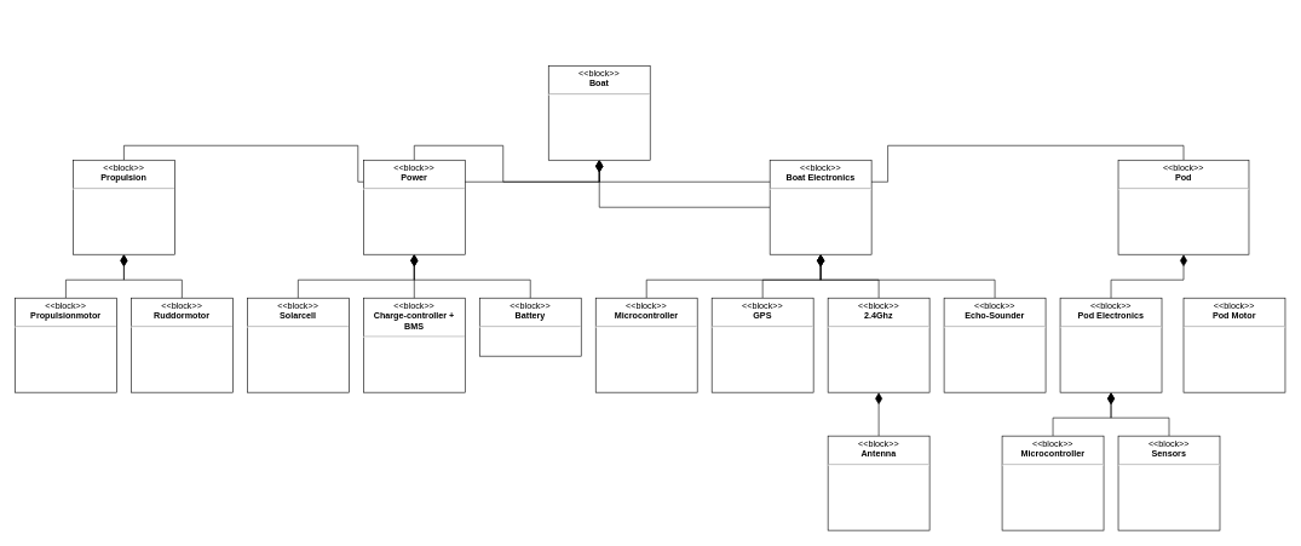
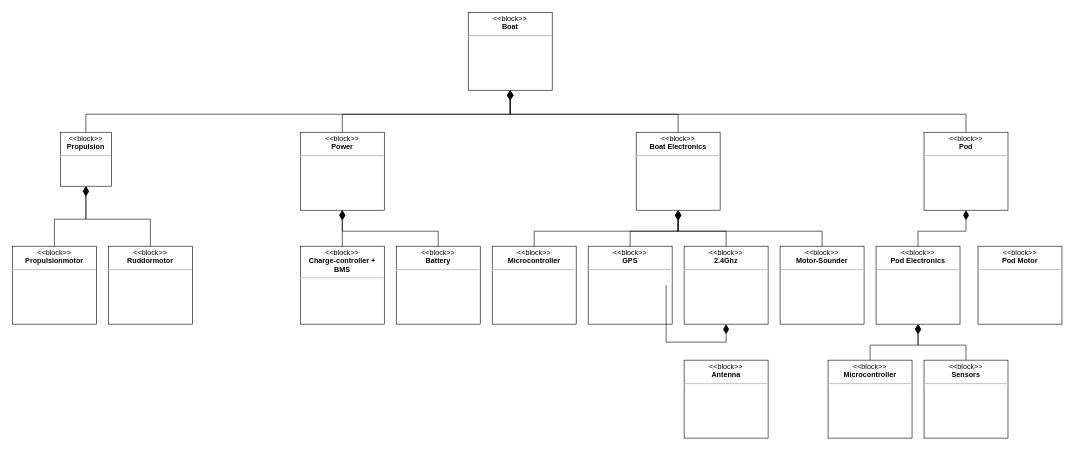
- <mxCell id="6" value="&lt;p style=&quot;margin: 0px ; margin-top: 4px ; text-align: center&quot;&gt;&amp;lt;&amp;lt;block&amp;gt;&amp;gt;&lt;br&gt;&lt;b&gt;Boat&lt;/b&gt;&lt;/p&gt;&lt;hr&gt;&lt;p style=&quot;margin: 0px ; margin-left: 8px ; text-align: center&quot;&gt;&lt;br&gt;&lt;/p&gt;" style="shape=rect;html=1;overflow=fill;whiteSpace=wrap;" parent="1" vertex="1"><mxGeometry x="755" y="90" width="140" height="130" as="geometry" /></mxCell>
+ <mxCell id="6" value="&lt;p style=&quot;margin: 0px ; margin-top: 4px ; text-align: center&quot;&gt;&amp;lt;&amp;lt;block&amp;gt;&amp;gt;&lt;br&gt;&lt;b&gt;Boat&lt;/b&gt;&lt;/p&gt;&lt;hr&gt;&lt;p style=&quot;margin: 0px ; margin-left: 8px ; text-align: center&quot;&gt;&lt;br&gt;&lt;/p&gt;" style="shape=rect;html=1;overflow=fill;whiteSpace=wrap;" parent="1" vertex="1"><mxGeometry x="780" y="20" width="140" height="130" as="geometry" /></mxCell>
- <mxCell id="9" value="&lt;p style=&quot;margin: 0px ; margin-top: 4px ; text-align: center&quot;&gt;&amp;lt;&amp;lt;block&amp;gt;&amp;gt;&lt;br&gt;&lt;b&gt;Propulsion&lt;/b&gt;&lt;/p&gt;&lt;hr&gt;&lt;p style=&quot;margin: 0px ; margin-left: 8px ; text-align: center&quot;&gt;&lt;br&gt;&lt;/p&gt;" style="shape=rect;html=1;overflow=fill;whiteSpace=wrap;" parent="1" vertex="1"><mxGeometry x="100" y="220" width="140" height="130" as="geometry" /></mxCell>
+ <mxCell id="9" value="&lt;p style=&quot;margin: 0px ; margin-top: 4px ; text-align: center&quot;&gt;&amp;lt;&amp;lt;block&amp;gt;&amp;gt;&lt;br&gt;&lt;b&gt;Propulsion&lt;/b&gt;&lt;/p&gt;&lt;hr&gt;&lt;p style=&quot;margin: 0px ; margin-left: 8px ; text-align: center&quot;&gt;&lt;br&gt;&lt;/p&gt;" style="shape=rect;html=1;overflow=fill;whiteSpace=wrap;" parent="1" vertex="1"><mxGeometry x="100" y="220" width="85" height="90" as="geometry" /></mxCell>
- <mxCell id="35" value="&lt;p style=&quot;margin: 0px ; margin-top: 4px ; text-align: center&quot;&gt;&amp;lt;&amp;lt;block&amp;gt;&amp;gt;&lt;br&gt;&lt;b&gt;Pod&lt;/b&gt;&lt;/p&gt;&lt;hr&gt;&lt;p style=&quot;margin: 0px ; margin-left: 8px ; text-align: center&quot;&gt;&lt;br&gt;&lt;/p&gt;" style="shape=rect;html=1;overflow=fill;whiteSpace=wrap;" parent="1" vertex="1"><mxGeometry x="1540" y="220" width="180" height="130" as="geometry" /></mxCell>
+ <mxCell id="35" value="&lt;p style=&quot;margin: 0px ; margin-top: 4px ; text-align: center&quot;&gt;&amp;lt;&amp;lt;block&amp;gt;&amp;gt;&lt;br&gt;&lt;b&gt;Pod&lt;/b&gt;&lt;/p&gt;&lt;hr&gt;&lt;p style=&quot;margin: 0px ; margin-left: 8px ; text-align: center&quot;&gt;&lt;br&gt;&lt;/p&gt;" style="shape=rect;html=1;overflow=fill;whiteSpace=wrap;" parent="1" vertex="1"><mxGeometry x="1540" y="220" width="140" height="130" as="geometry" /></mxCell>
- <mxCell id="22" style="edgeStyle=orthogonalEdgeStyle;rounded=0;orthogonalLoop=1;jettySize=auto;html=1;exitX=0.5;exitY=1;exitDx=0;exitDy=0;entryX=0.5;entryY=0;entryDx=0;entryDy=0;startArrow=diamondThin;startFill=1;endArrow=none;endFill=0;startSize=14;endSize=14;strokeWidth=1;" parent="1" source="23" target="10" edge="1"><mxGeometry relative="1" as="geometry" /></mxCell>
- <mxCell id="28" value="&lt;p style=&quot;margin: 0px ; margin-top: 4px ; text-align: center&quot;&gt;&amp;lt;&amp;lt;block&amp;gt;&amp;gt;&lt;br&gt;&lt;b&gt;Echo-Sounder&lt;/b&gt;&lt;/p&gt;&lt;hr&gt;&lt;p style=&quot;margin: 0px ; margin-left: 8px ; text-align: center&quot;&gt;&lt;br&gt;&lt;/p&gt;" style="shape=rect;html=1;overflow=fill;whiteSpace=wrap;" parent="1" vertex="1"><mxGeometry x="1300" y="410" width="140" height="130" as="geometry" /></mxCell>
+ <mxCell id="28" value="&lt;p style=&quot;margin: 0px ; margin-top: 4px ; text-align: center&quot;&gt;&amp;lt;&amp;lt;block&amp;gt;&amp;gt;&lt;br&gt;&lt;b&gt;Motor-Sounder&lt;/b&gt;&lt;/p&gt;&lt;hr&gt;&lt;p style=&quot;margin: 0px ; margin-left: 8px ; text-align: center&quot;&gt;&lt;br&gt;&lt;/p&gt;" style="shape=rect;html=1;overflow=fill;whiteSpace=wrap;" parent="1" vertex="1"><mxGeometry x="1300" y="410" width="140" height="130" as="geometry" /></mxCell>
- <mxCell id="12" value="&lt;p style=&quot;margin: 0px ; margin-top: 4px ; text-align: center&quot;&gt;&amp;lt;&amp;lt;block&amp;gt;&amp;gt;&lt;br&gt;&lt;b&gt;Battery&lt;/b&gt;&lt;/p&gt;&lt;hr&gt;&lt;p style=&quot;margin: 0px ; margin-left: 8px ; text-align: center&quot;&gt;&lt;br&gt;&lt;/p&gt;" style="shape=rect;html=1;overflow=fill;whiteSpace=wrap;" parent="1" vertex="1"><mxGeometry x="660" y="410" width="140" height="80" as="geometry" /></mxCell>
+ <mxCell id="12" value="&lt;p style=&quot;margin: 0px ; margin-top: 4px ; text-align: center&quot;&gt;&amp;lt;&amp;lt;block&amp;gt;&amp;gt;&lt;br&gt;&lt;b&gt;Battery&lt;/b&gt;&lt;/p&gt;&lt;hr&gt;&lt;p style=&quot;margin: 0px ; margin-left: 8px ; text-align: center&quot;&gt;&lt;br&gt;&lt;/p&gt;" style="shape=rect;html=1;overflow=fill;whiteSpace=wrap;" parent="1" vertex="1"><mxGeometry x="660" y="410" width="140" height="130" as="geometry" /></mxCell>
- <mxCell id="10" value="&lt;p style=&quot;margin: 0px ; margin-top: 4px ; text-align: center&quot;&gt;&amp;lt;&amp;lt;block&amp;gt;&amp;gt;&lt;br&gt;&lt;b&gt;Solarcell&lt;/b&gt;&lt;/p&gt;&lt;hr&gt;&lt;p style=&quot;margin: 0px ; margin-left: 8px ; text-align: center&quot;&gt;&lt;br&gt;&lt;/p&gt;" style="shape=rect;html=1;overflow=fill;whiteSpace=wrap;" parent="1" vertex="1"><mxGeometry x="340" y="410" width="140" height="130" as="geometry" /></mxCell>
- <mxCell id="26" style="edgeStyle=orthogonalEdgeStyle;rounded=0;orthogonalLoop=1;jettySize=auto;html=1;exitX=0.5;exitY=1;exitDx=0;exitDy=0;entryX=0.5;entryY=0;entryDx=0;entryDy=0;startArrow=diamondThin;startFill=1;endArrow=none;endFill=0;startSize=14;endSize=14;strokeWidth=1;" parent="1" source="27" target="37" edge="1"><mxGeometry relative="1" as="geometry" /></mxCell>
+ <mxCell id="26" style="edgeStyle=orthogonalEdgeStyle;rounded=0;orthogonalLoop=1;jettySize=auto;html=1;exitX=0.5;exitY=1;exitDx=0;exitDy=0;startArrow=diamondThin;startFill=1;endArrow=none;endFill=0;startSize=14;endSize=14;strokeWidth=1;" parent="1" source="27" target="25" edge="1"><mxGeometry relative="1" as="geometry" /></mxCell>
